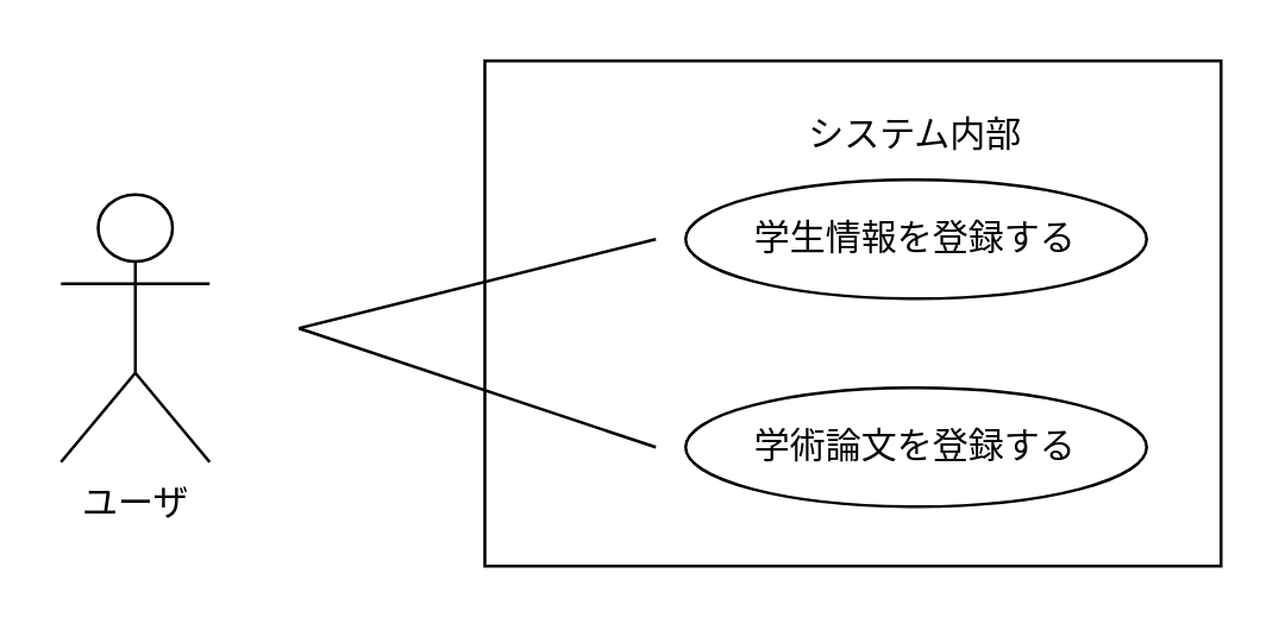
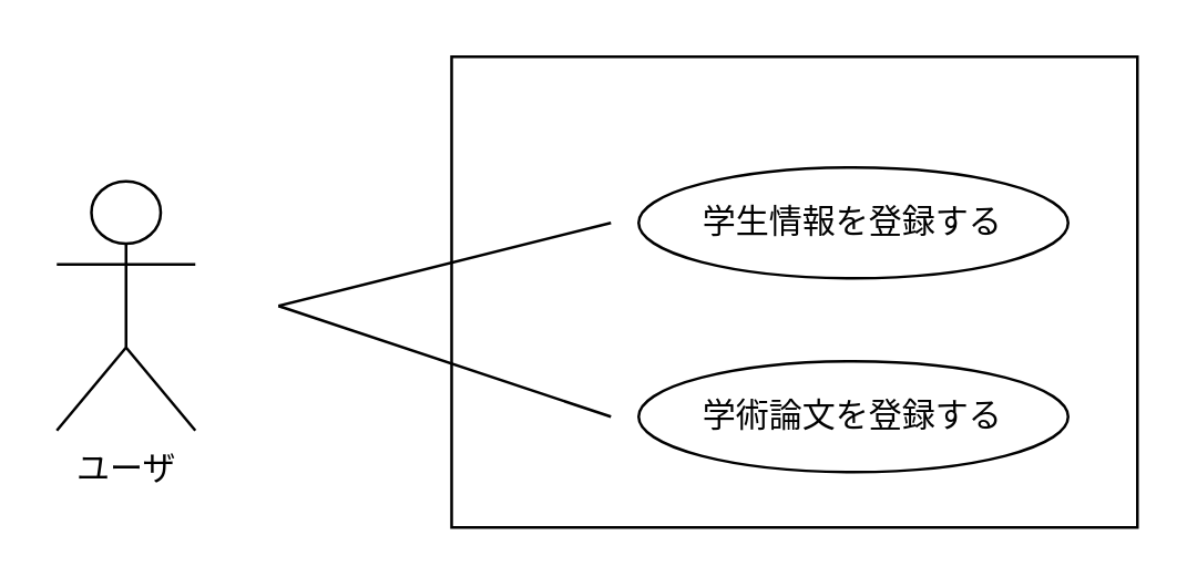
- <mxCell id="4" value="システム内部" style="text;html=1;align=center;verticalAlign=middle;whiteSpace=wrap;rounded=0;" vertex="1" parent="1"><mxGeometry x="270" y="30" width="75" height="30" as="geometry" /></mxCell>
